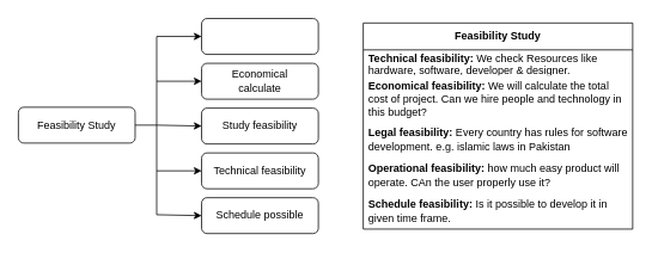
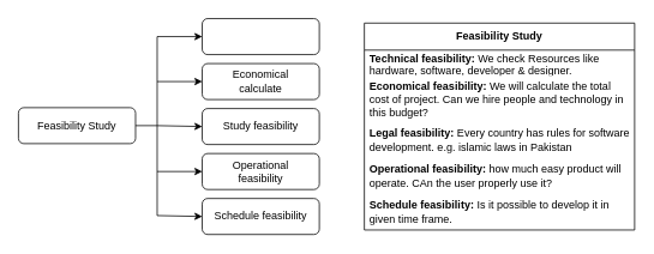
- <mxCell id="10" value="Technical feasibility" style="text;html=1;strokeColor=none;fillColor=none;align=center;verticalAlign=middle;whiteSpace=wrap;rounded=0;" vertex="1" parent="1"><mxGeometry x="234" y="175" width="110" height="30" as="geometry" /></mxCell>
+ <mxCell id="10" value="Operational feasibility" style="text;html=1;strokeColor=none;fillColor=none;align=center;verticalAlign=middle;whiteSpace=wrap;rounded=0;" vertex="1" parent="1"><mxGeometry x="234" y="175" width="110" height="30" as="geometry" /></mxCell>
- <mxCell id="12" value="Schedule possible" style="text;html=1;strokeColor=none;fillColor=none;align=center;verticalAlign=middle;whiteSpace=wrap;rounded=0;" vertex="1" parent="1"><mxGeometry x="234" y="225" width="110" height="30" as="geometry" /></mxCell>
+ <mxCell id="12" value="Schedule feasibility" style="text;html=1;strokeColor=none;fillColor=none;align=center;verticalAlign=middle;whiteSpace=wrap;rounded=0;" vertex="1" parent="1"><mxGeometry x="234" y="225" width="110" height="30" as="geometry" /></mxCell>
